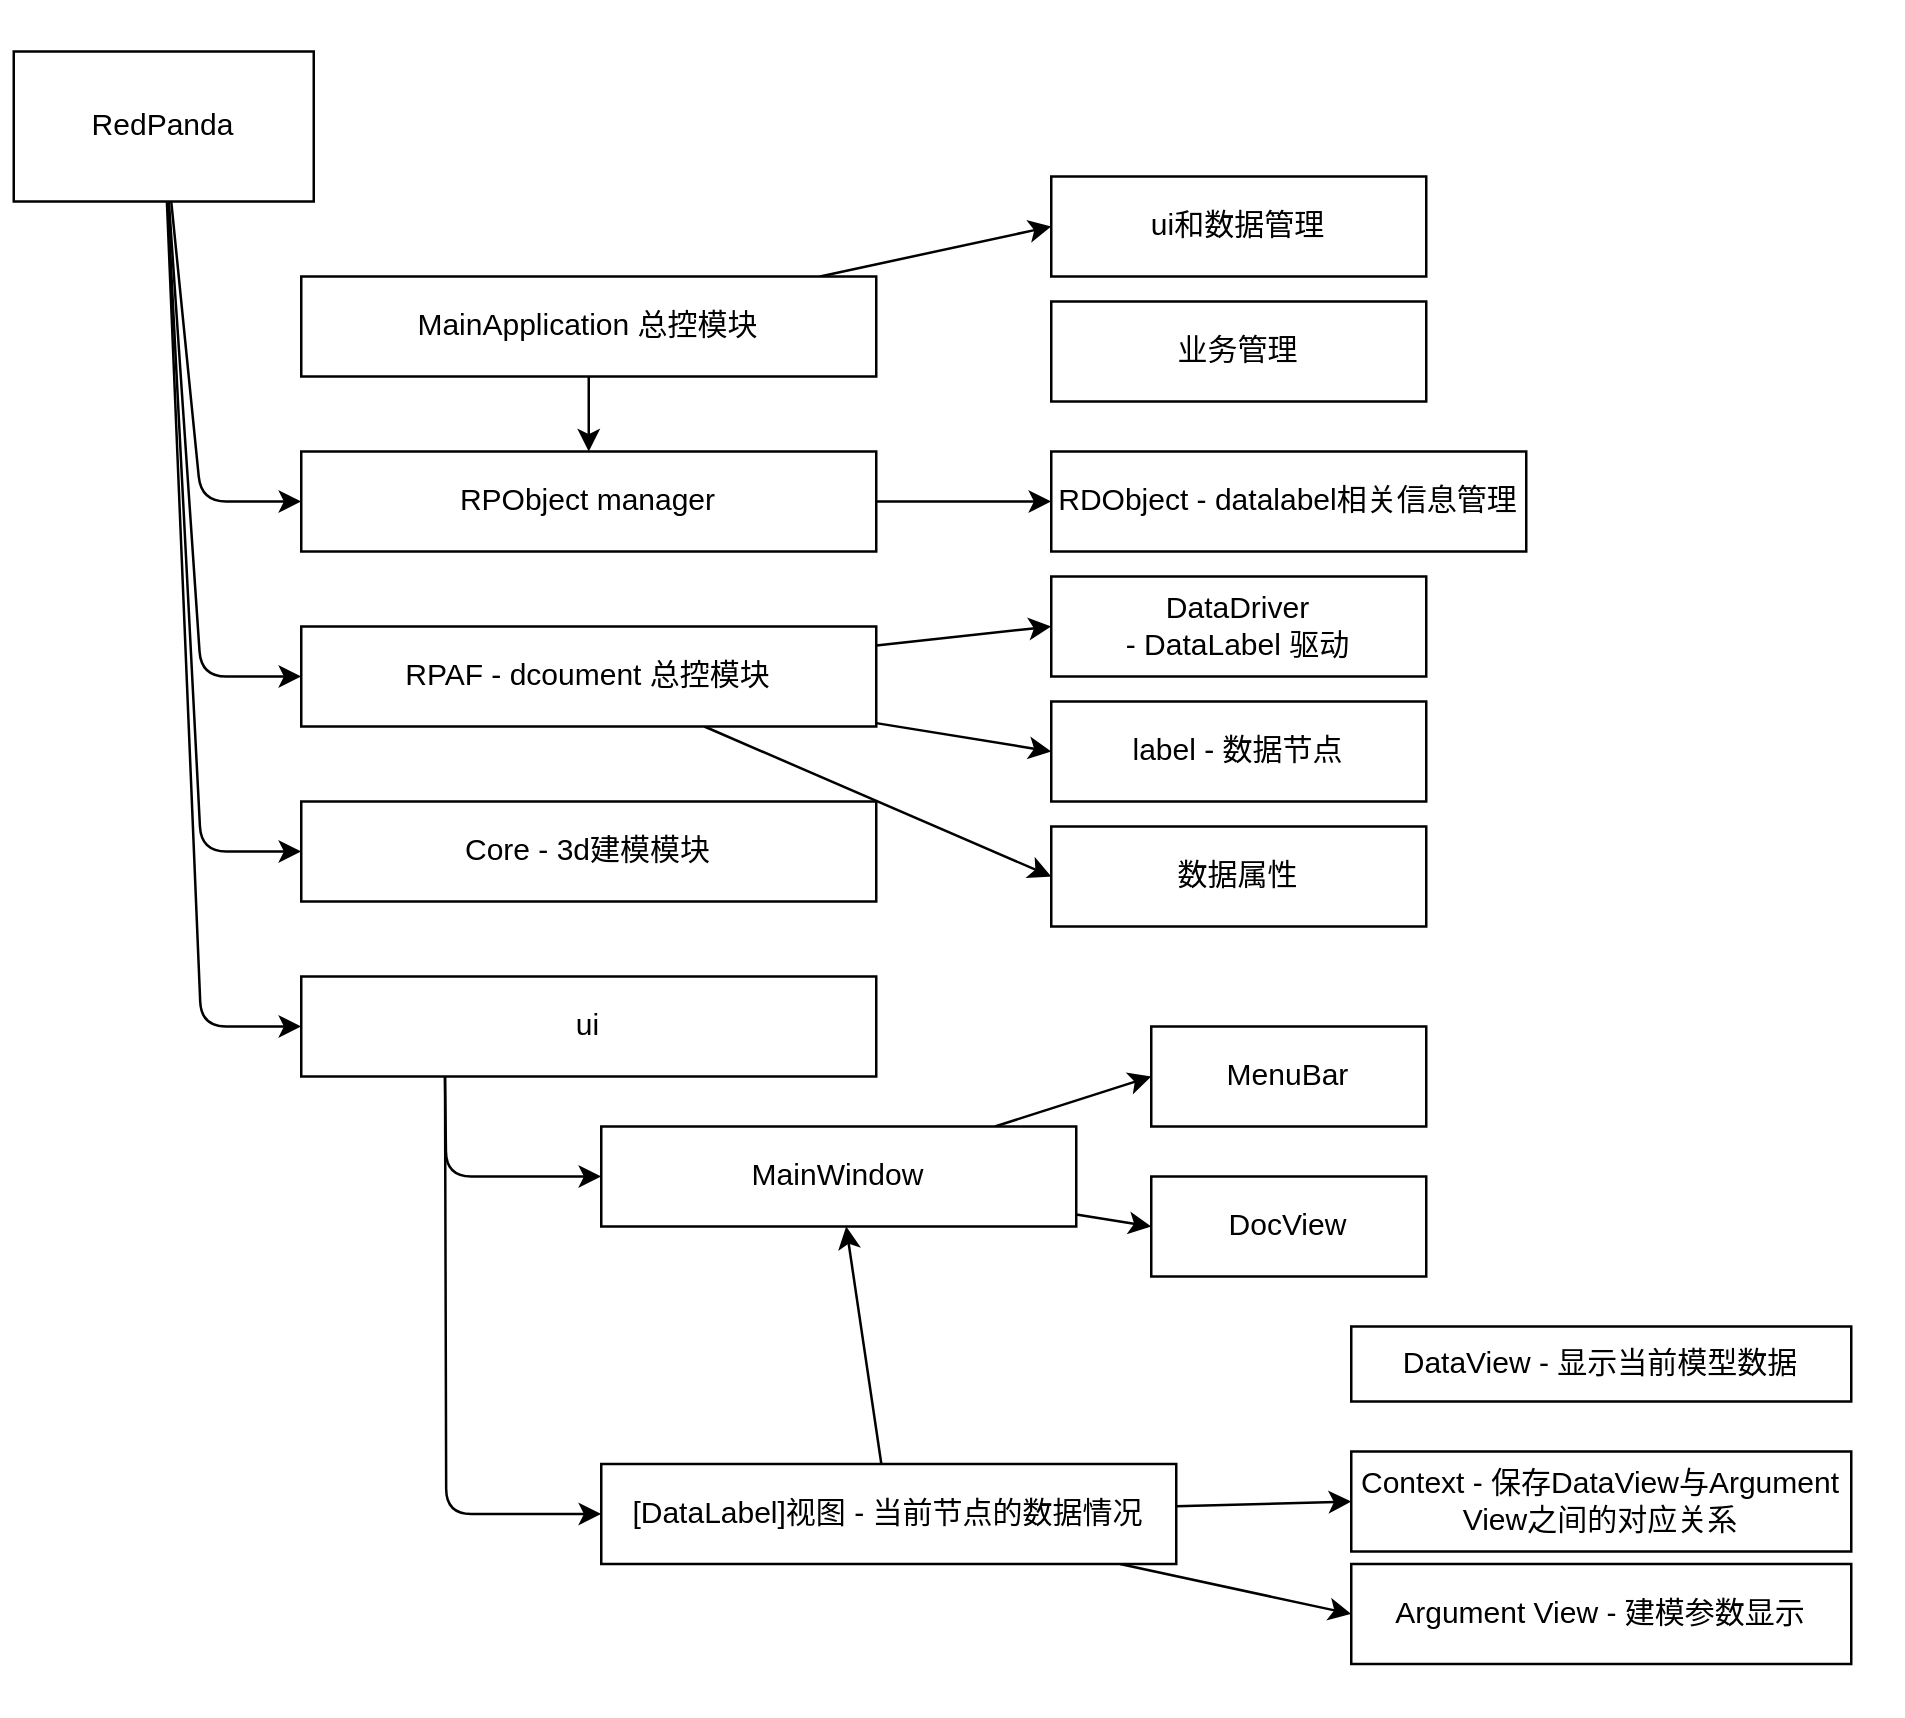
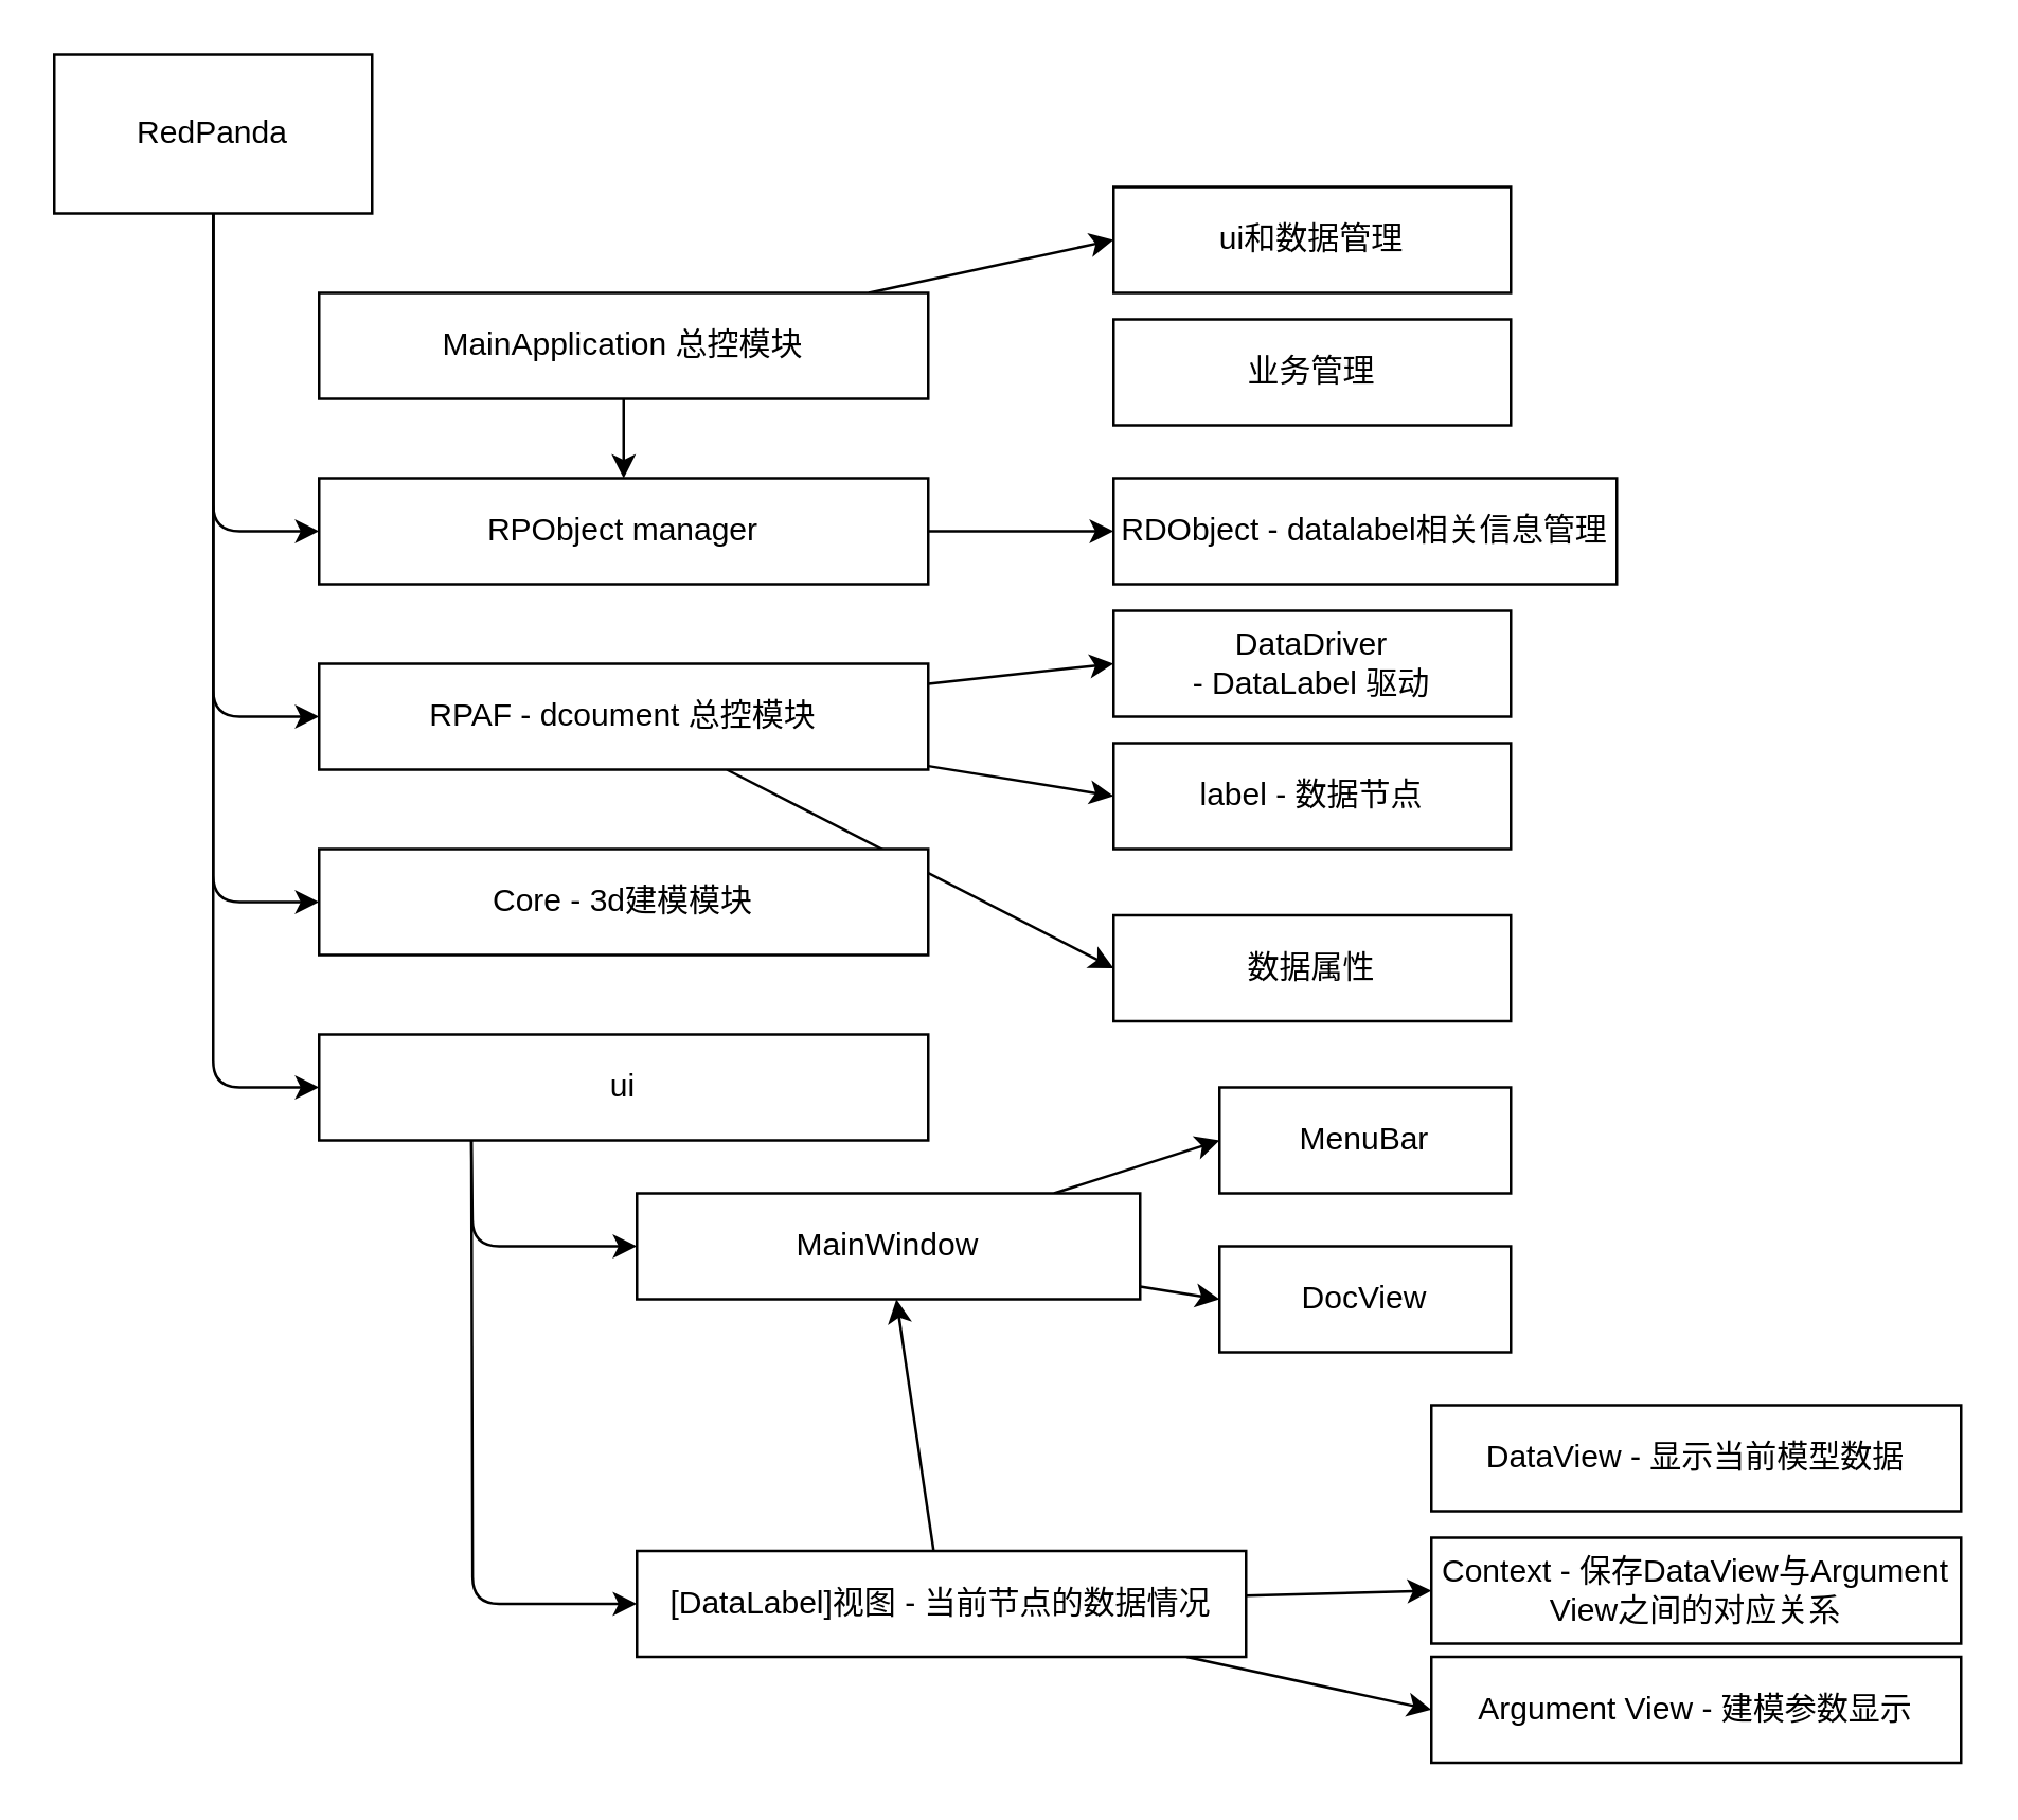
- <mxCell id="6" value="RedPanda" style="rounded=0;whiteSpace=wrap;html=1;" parent="1" vertex="1"><mxGeometry x="5" y="20" width="120" height="60" as="geometry" /></mxCell>
+ <mxCell id="6" value="RedPanda" style="rounded=0;whiteSpace=wrap;html=1;" parent="1" vertex="1"><mxGeometry x="20" y="20" width="120" height="60" as="geometry" /></mxCell>
- <mxCell id="37" value="数据属性" style="rounded=0;whiteSpace=wrap;html=1;" vertex="1" parent="1"><mxGeometry x="420" y="330" width="150" height="40" as="geometry" /></mxCell>
+ <mxCell id="37" value="数据属性" style="rounded=0;whiteSpace=wrap;html=1;" vertex="1" parent="1"><mxGeometry x="420" y="345" width="150" height="40" as="geometry" /></mxCell>
- <mxCell id="22" value="DataView - 显示当前模型数据" style="rounded=0;whiteSpace=wrap;html=1;" parent="1" vertex="1"><mxGeometry x="540" y="530" width="200" height="30" as="geometry" /></mxCell>
+ <mxCell id="22" value="DataView - 显示当前模型数据" style="rounded=0;whiteSpace=wrap;html=1;" parent="1" vertex="1"><mxGeometry x="540" y="530" width="200" height="40" as="geometry" /></mxCell>
